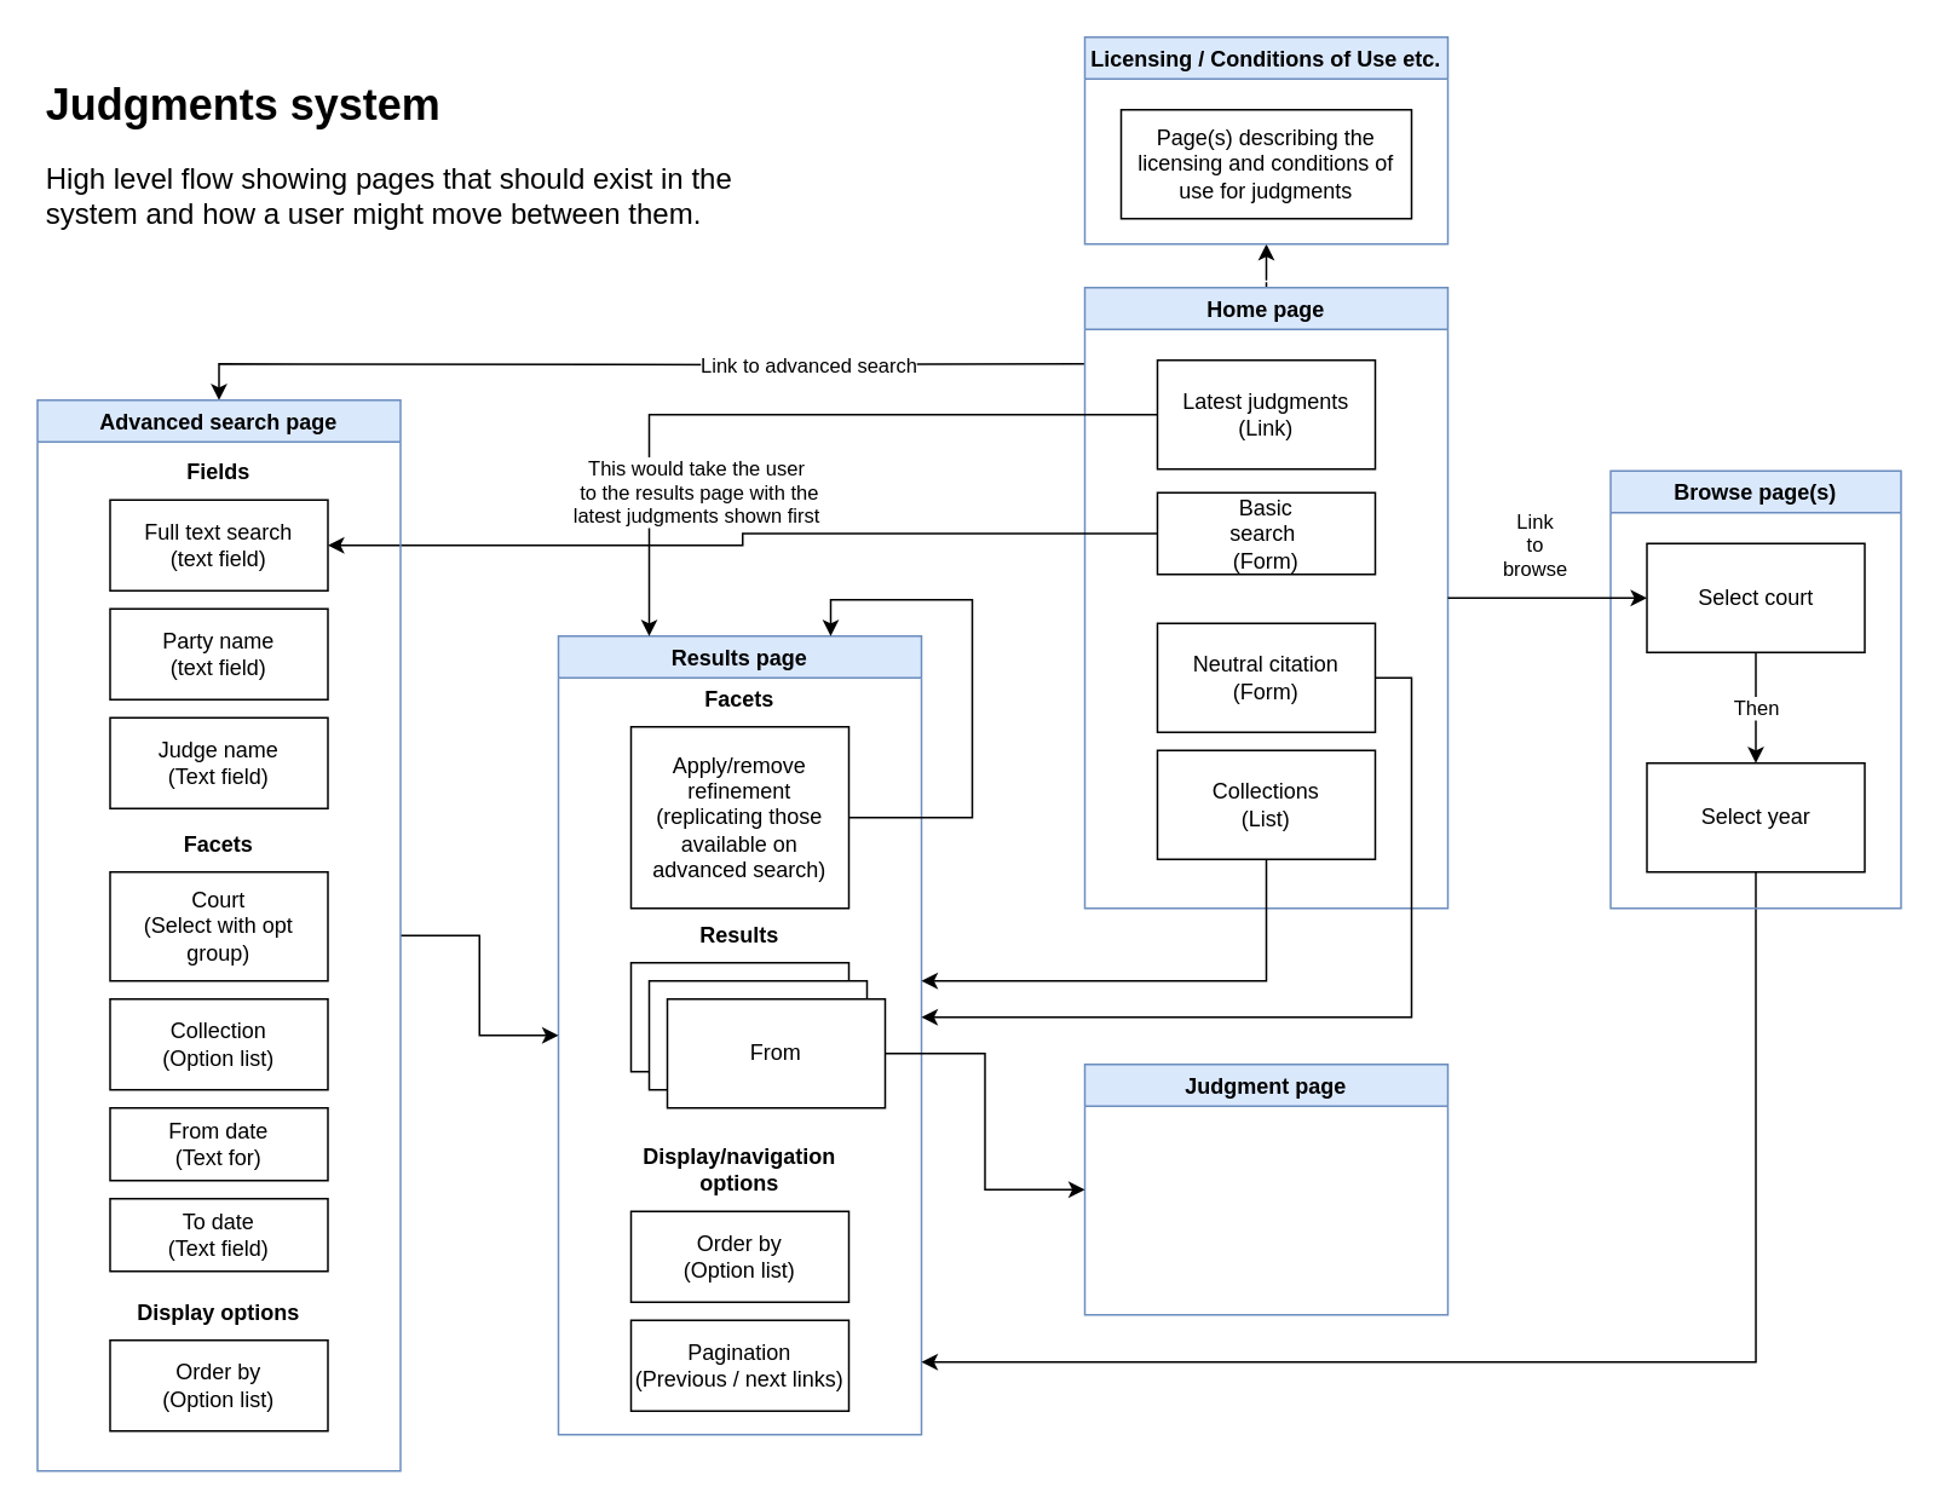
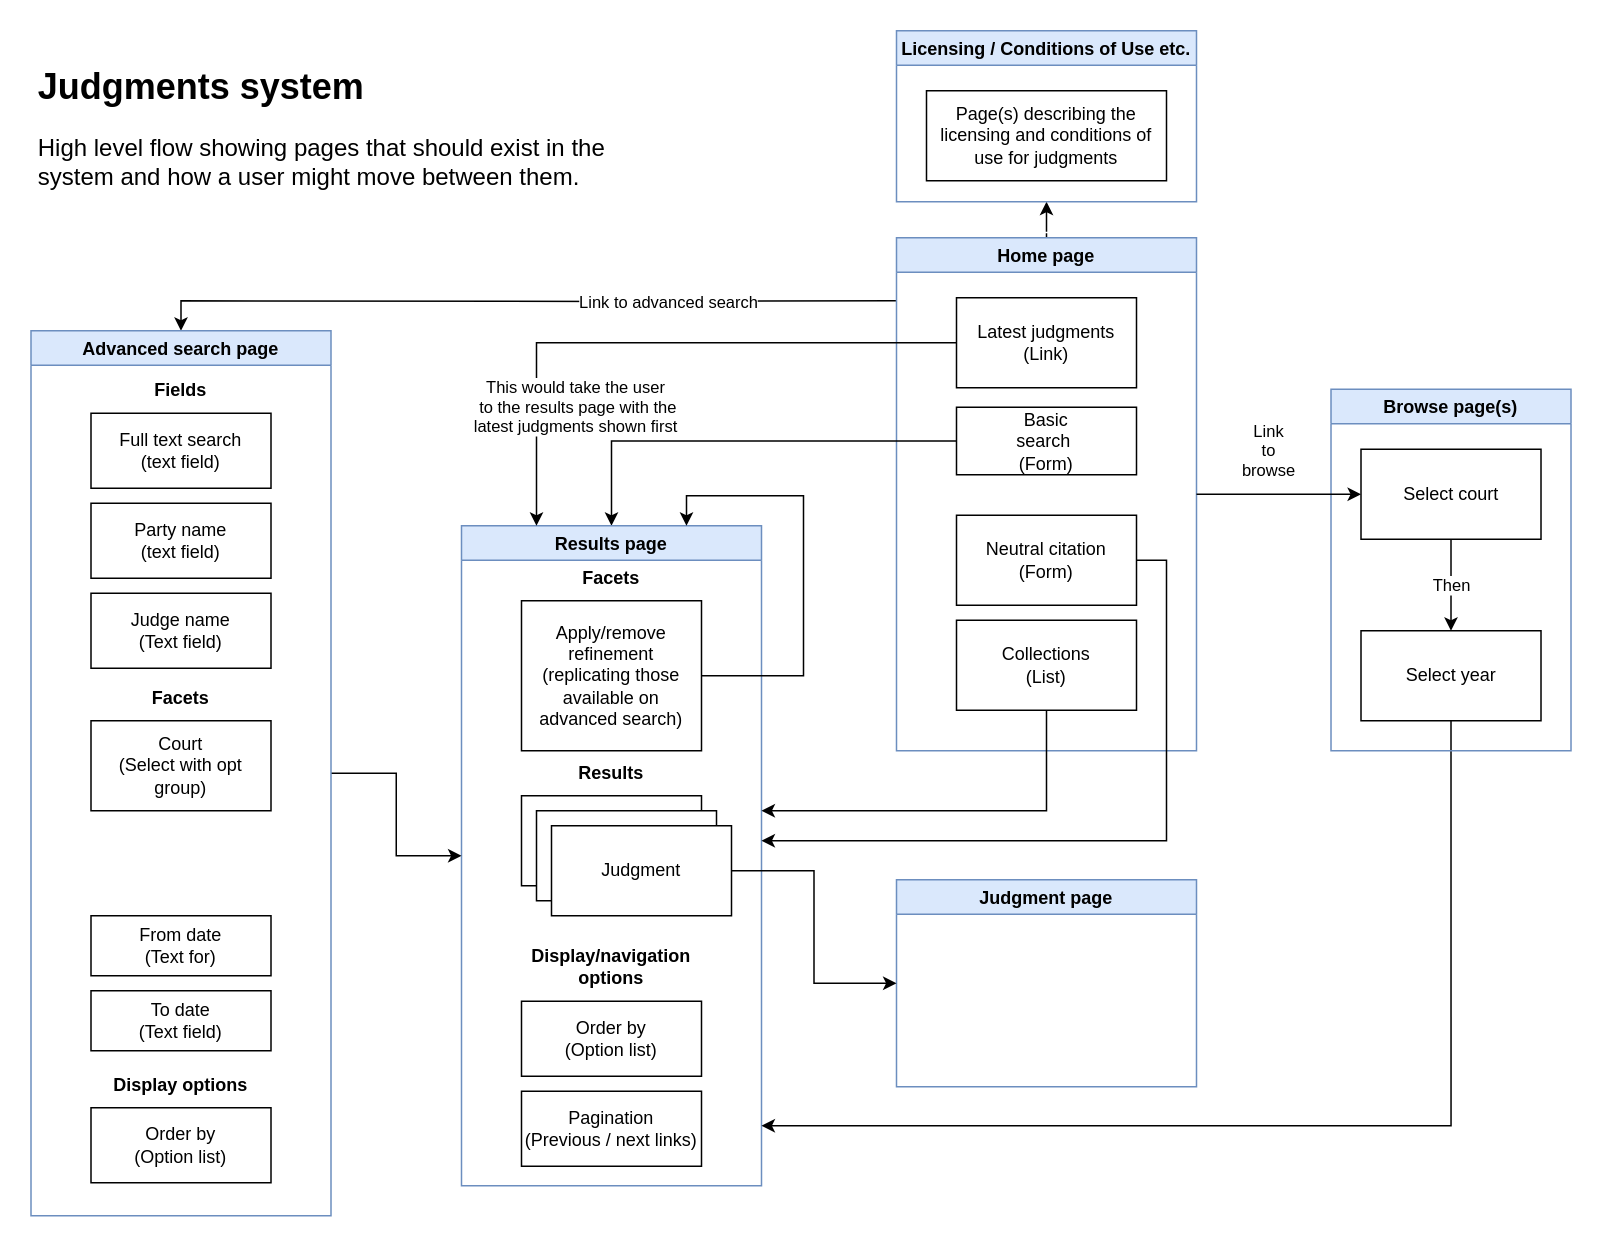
- <mxCell id="10" value="" style="edgeStyle=orthogonalEdgeStyle;rounded=0;orthogonalLoop=1;jettySize=auto;html=1;" parent="1" source="6" target="24" edge="1"><mxGeometry relative="1" as="geometry"><mxPoint x="480" y="518" as="targetPoint" /></mxGeometry></mxCell>
+ <mxCell id="10" value="" style="edgeStyle=orthogonalEdgeStyle;rounded=0;orthogonalLoop=1;jettySize=auto;html=1;entryX=0.5;entryY=0;entryDx=0;entryDy=0;" parent="1" source="6" target="11" edge="1"><mxGeometry relative="1" as="geometry"><mxPoint x="480" y="518" as="targetPoint" /></mxGeometry></mxCell>
- <mxCell id="26" value="Collection&lt;br&gt;(Option list)" style="rounded=0;whiteSpace=wrap;html=1;" parent="23" vertex="1"><mxGeometry x="40" y="330" width="120" height="50" as="geometry" /></mxCell>
- <mxCell id="16" value="From" style="rounded=0;whiteSpace=wrap;html=1;" parent="11" vertex="1"><mxGeometry x="60" y="200" width="120" height="60" as="geometry" /></mxCell>
+ <mxCell id="16" value="Judgment" style="rounded=0;whiteSpace=wrap;html=1;" parent="11" vertex="1"><mxGeometry x="60" y="200" width="120" height="60" as="geometry" /></mxCell>
